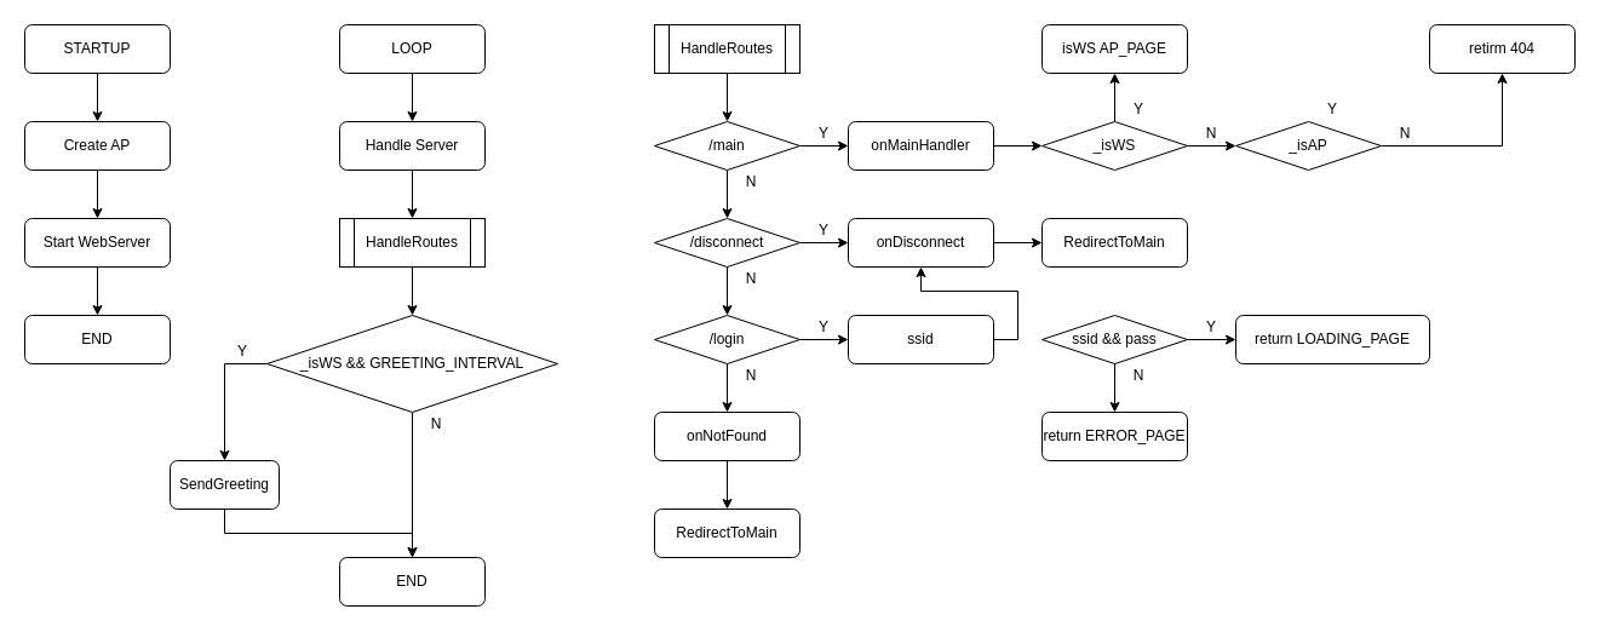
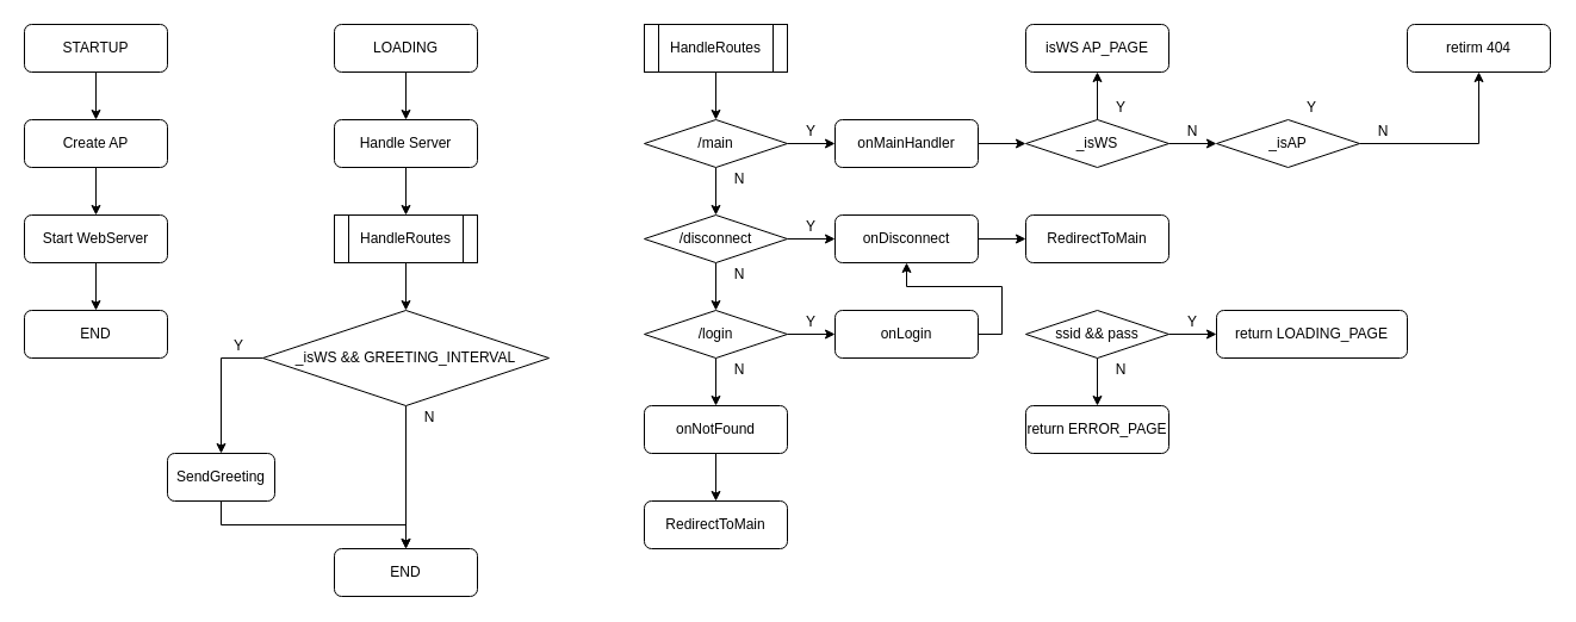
- <mxCell id="10" value="LOOP" style="rounded=1;whiteSpace=wrap;html=1;" vertex="1" parent="1"><mxGeometry x="280" width="120" height="40" as="geometry" y="20" /></mxCell>
+ <mxCell id="10" value="LOADING" style="rounded=1;whiteSpace=wrap;html=1;" vertex="1" parent="1"><mxGeometry x="280" width="120" height="40" as="geometry" y="20" /></mxCell>
- <mxCell id="31" value="ssid" style="rounded=1;whiteSpace=wrap;html=1;" vertex="1" parent="1"><mxGeometry x="700" y="260" width="120" height="40" as="geometry" /></mxCell>
+ <mxCell id="31" value="onLogin" style="rounded=1;whiteSpace=wrap;html=1;" vertex="1" parent="1"><mxGeometry x="700" y="260" width="120" height="40" as="geometry" /></mxCell>
